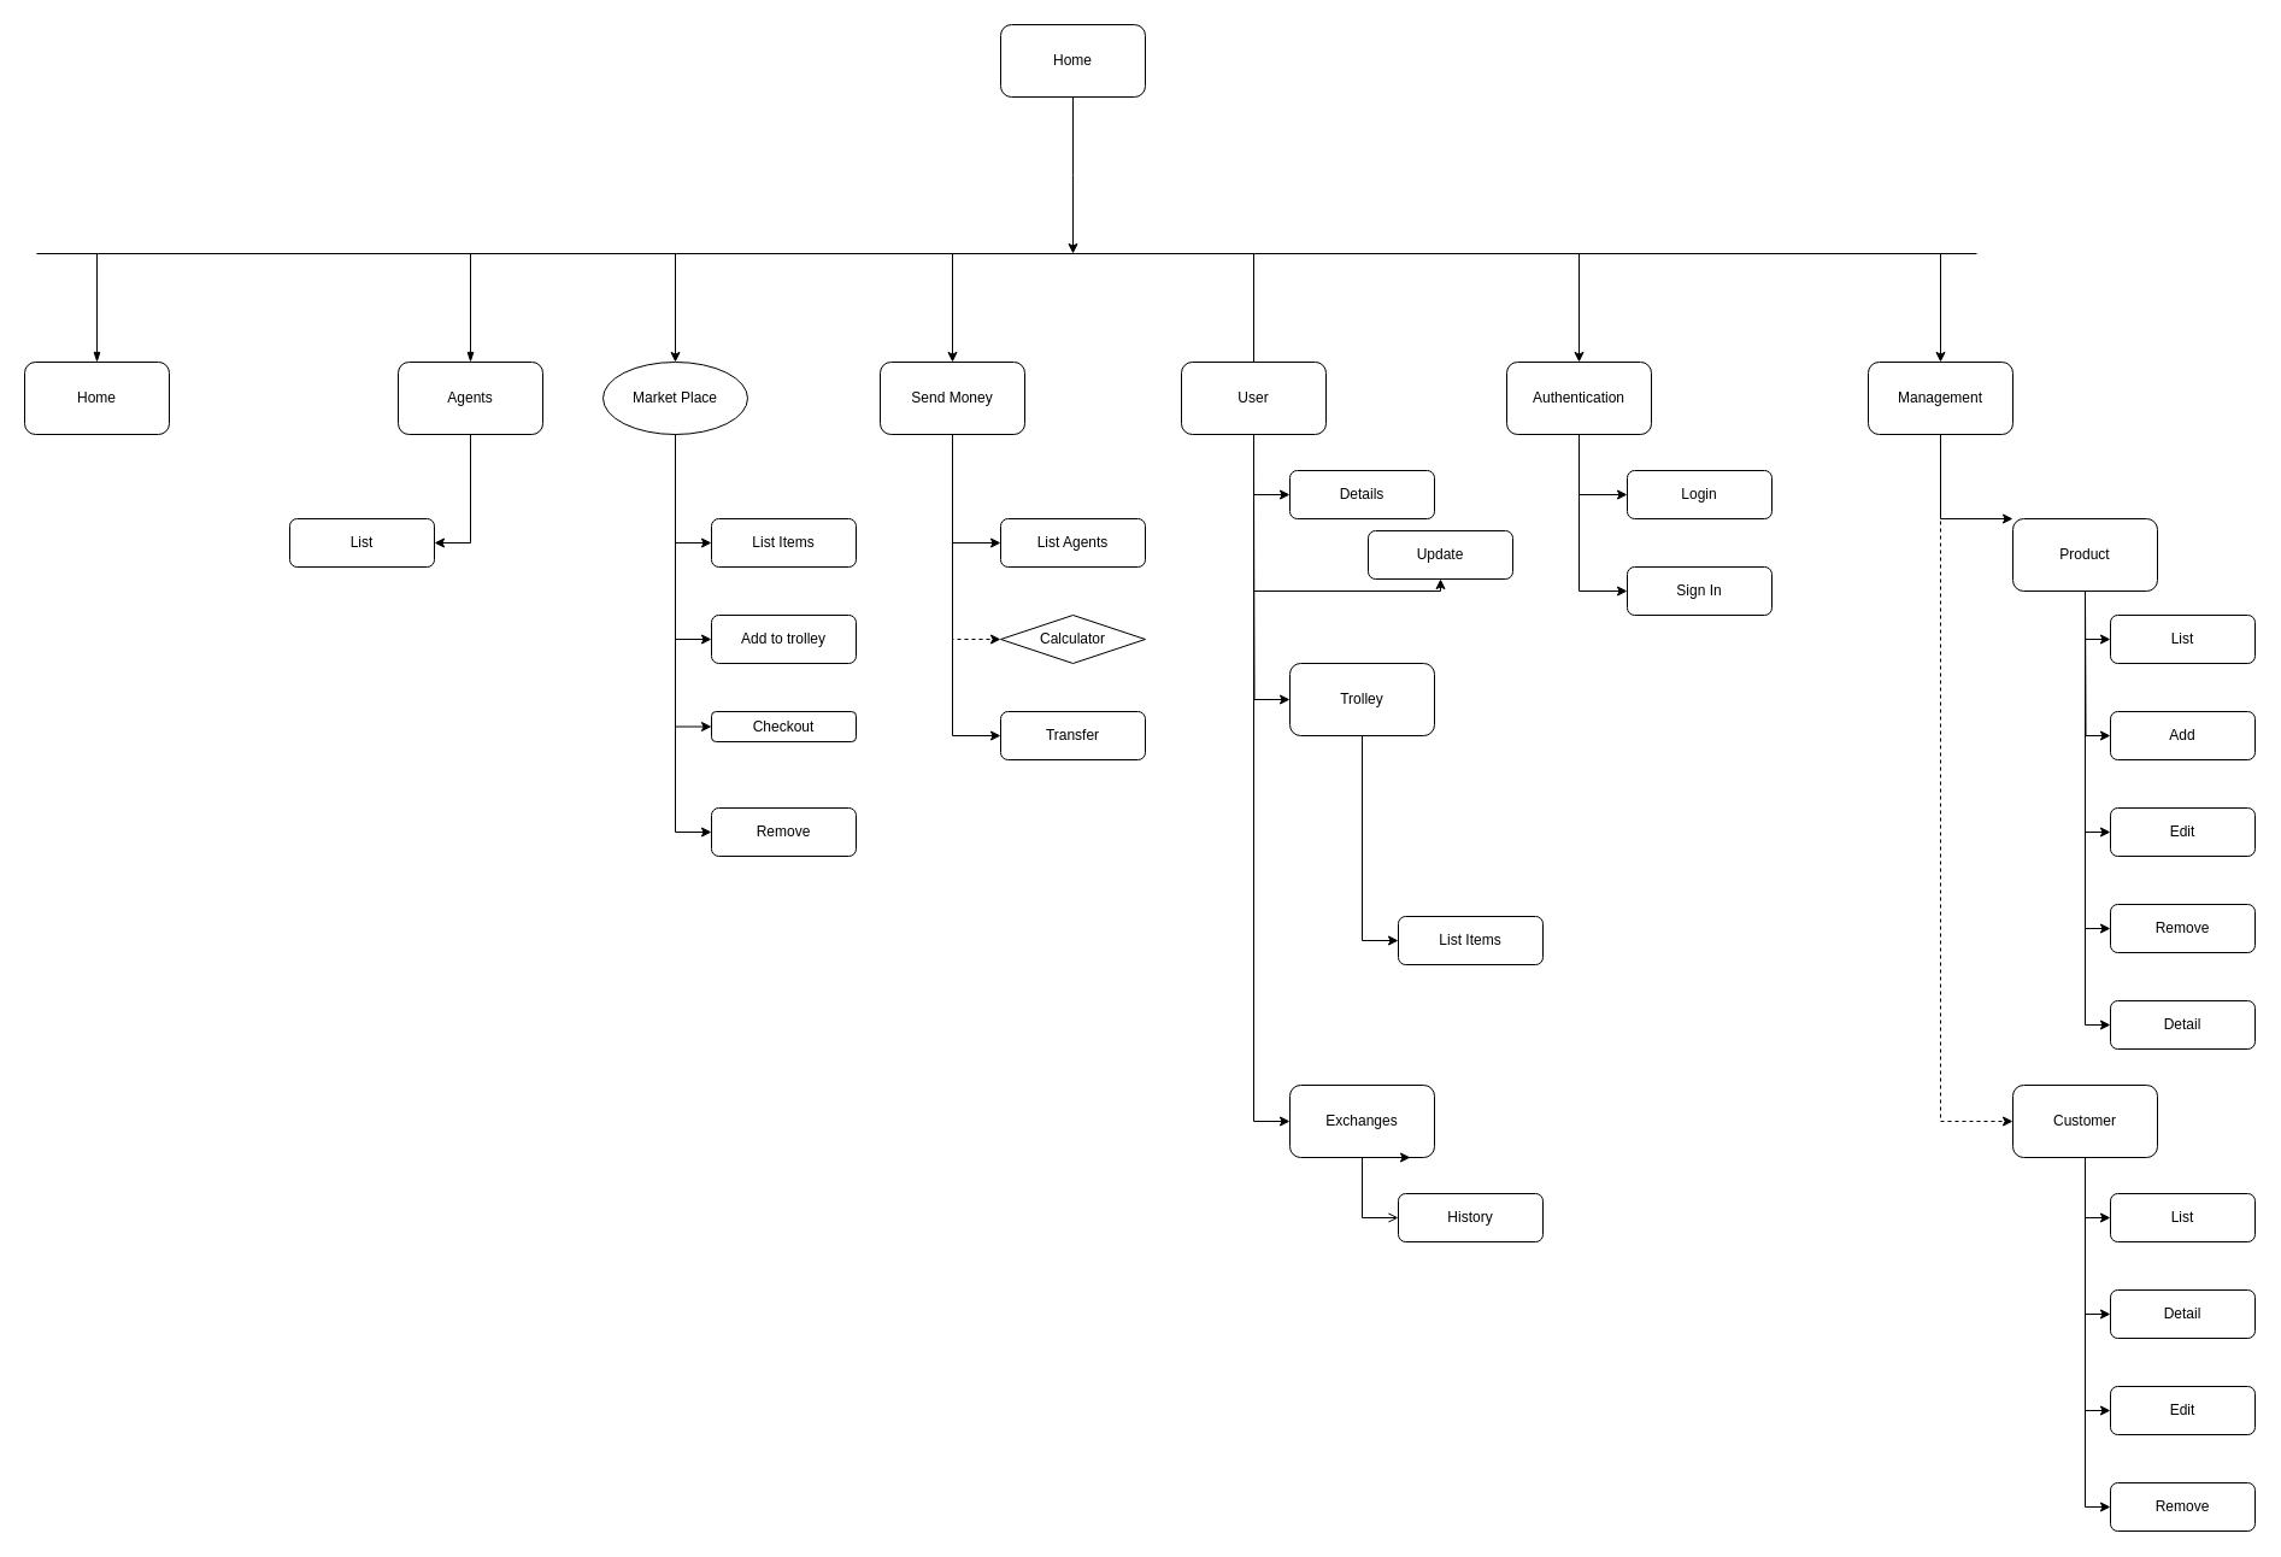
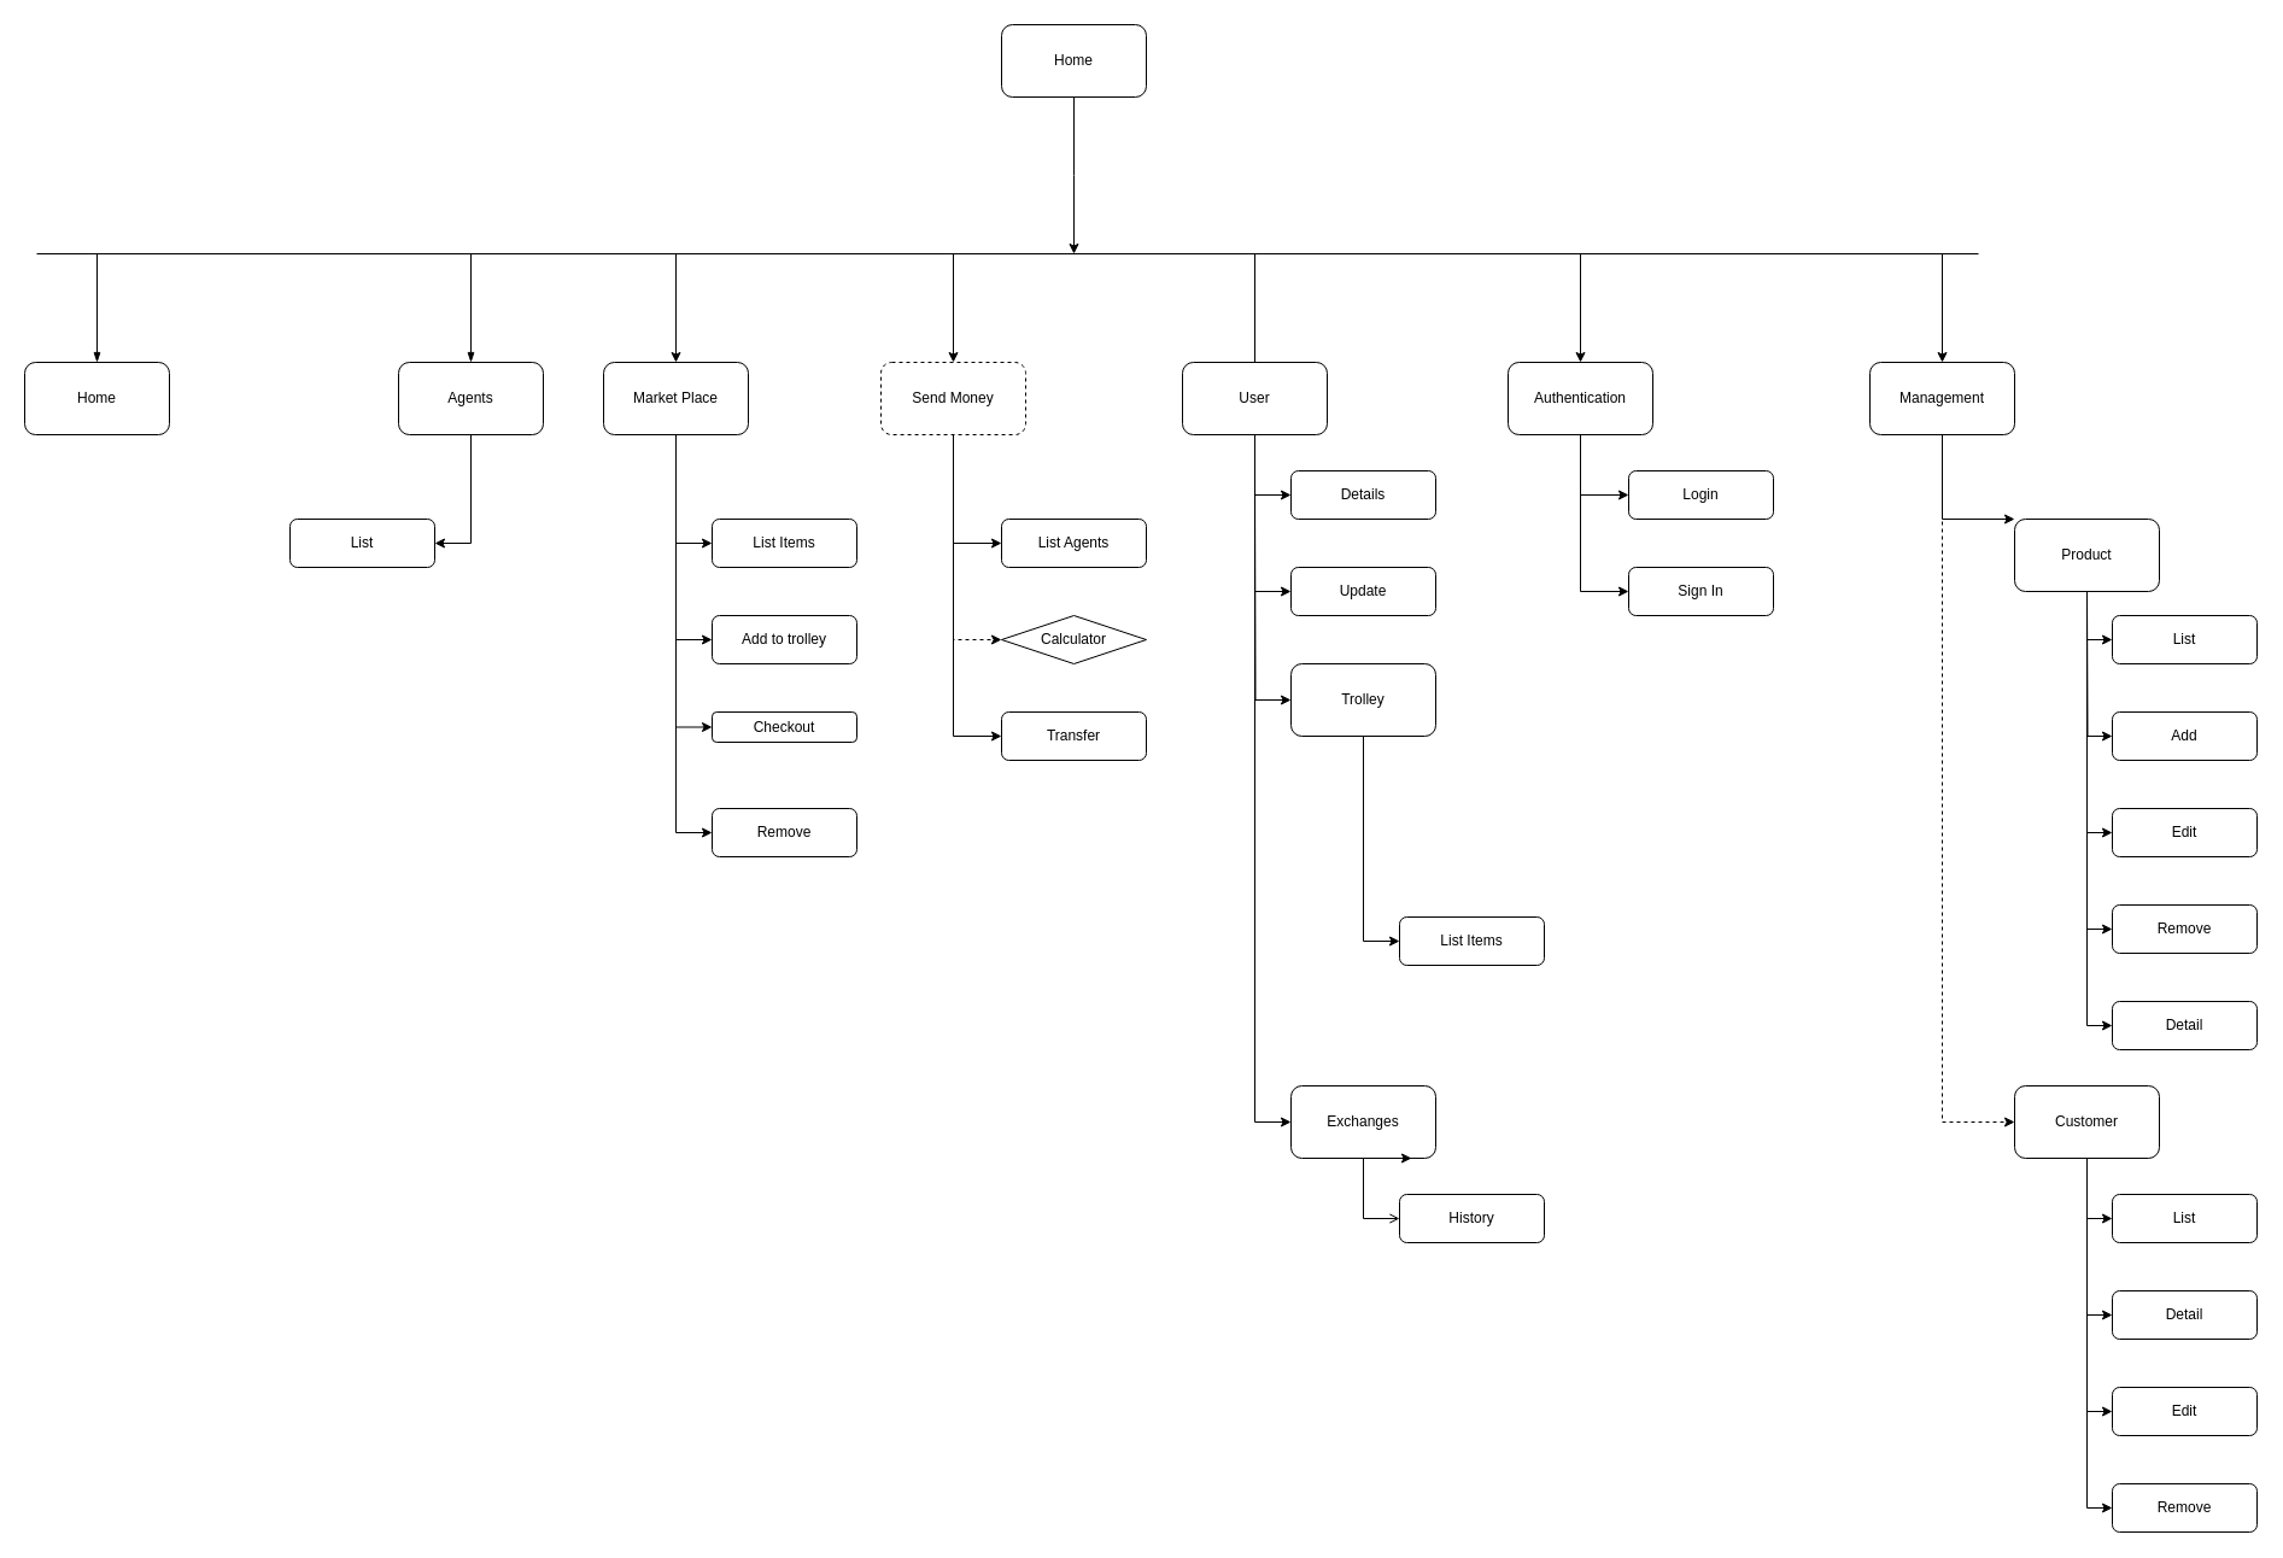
- <mxCell id="10" value="Market Place" style="ellipse;whiteSpace=wrap;html=1;" parent="1" vertex="1"><mxGeometry x="500" y="300" width="120" height="60" as="geometry" /></mxCell>
+ <mxCell id="10" value="Market Place" style="rounded=1;whiteSpace=wrap;html=1;" parent="1" vertex="1"><mxGeometry x="500" y="300" width="120" height="60" as="geometry" /></mxCell>
- <mxCell id="15" value="Send Money" style="rounded=1;whiteSpace=wrap;html=1;" parent="1" vertex="1"><mxGeometry x="730" y="300" width="120" height="60" as="geometry" /></mxCell>
+ <mxCell id="15" value="Send Money" style="rounded=1;whiteSpace=wrap;html=1;dashed=1;" parent="1" vertex="1"><mxGeometry x="730" y="300" width="120" height="60" as="geometry" /></mxCell>
- <mxCell id="34" value="Update" style="rounded=1;whiteSpace=wrap;html=1;" parent="1" vertex="1"><mxGeometry x="1135" y="440" width="120" height="40" as="geometry" /></mxCell>
+ <mxCell id="34" value="Update" style="rounded=1;whiteSpace=wrap;html=1;" parent="1" vertex="1"><mxGeometry x="1070" y="470" width="120" height="40" as="geometry" /></mxCell>
